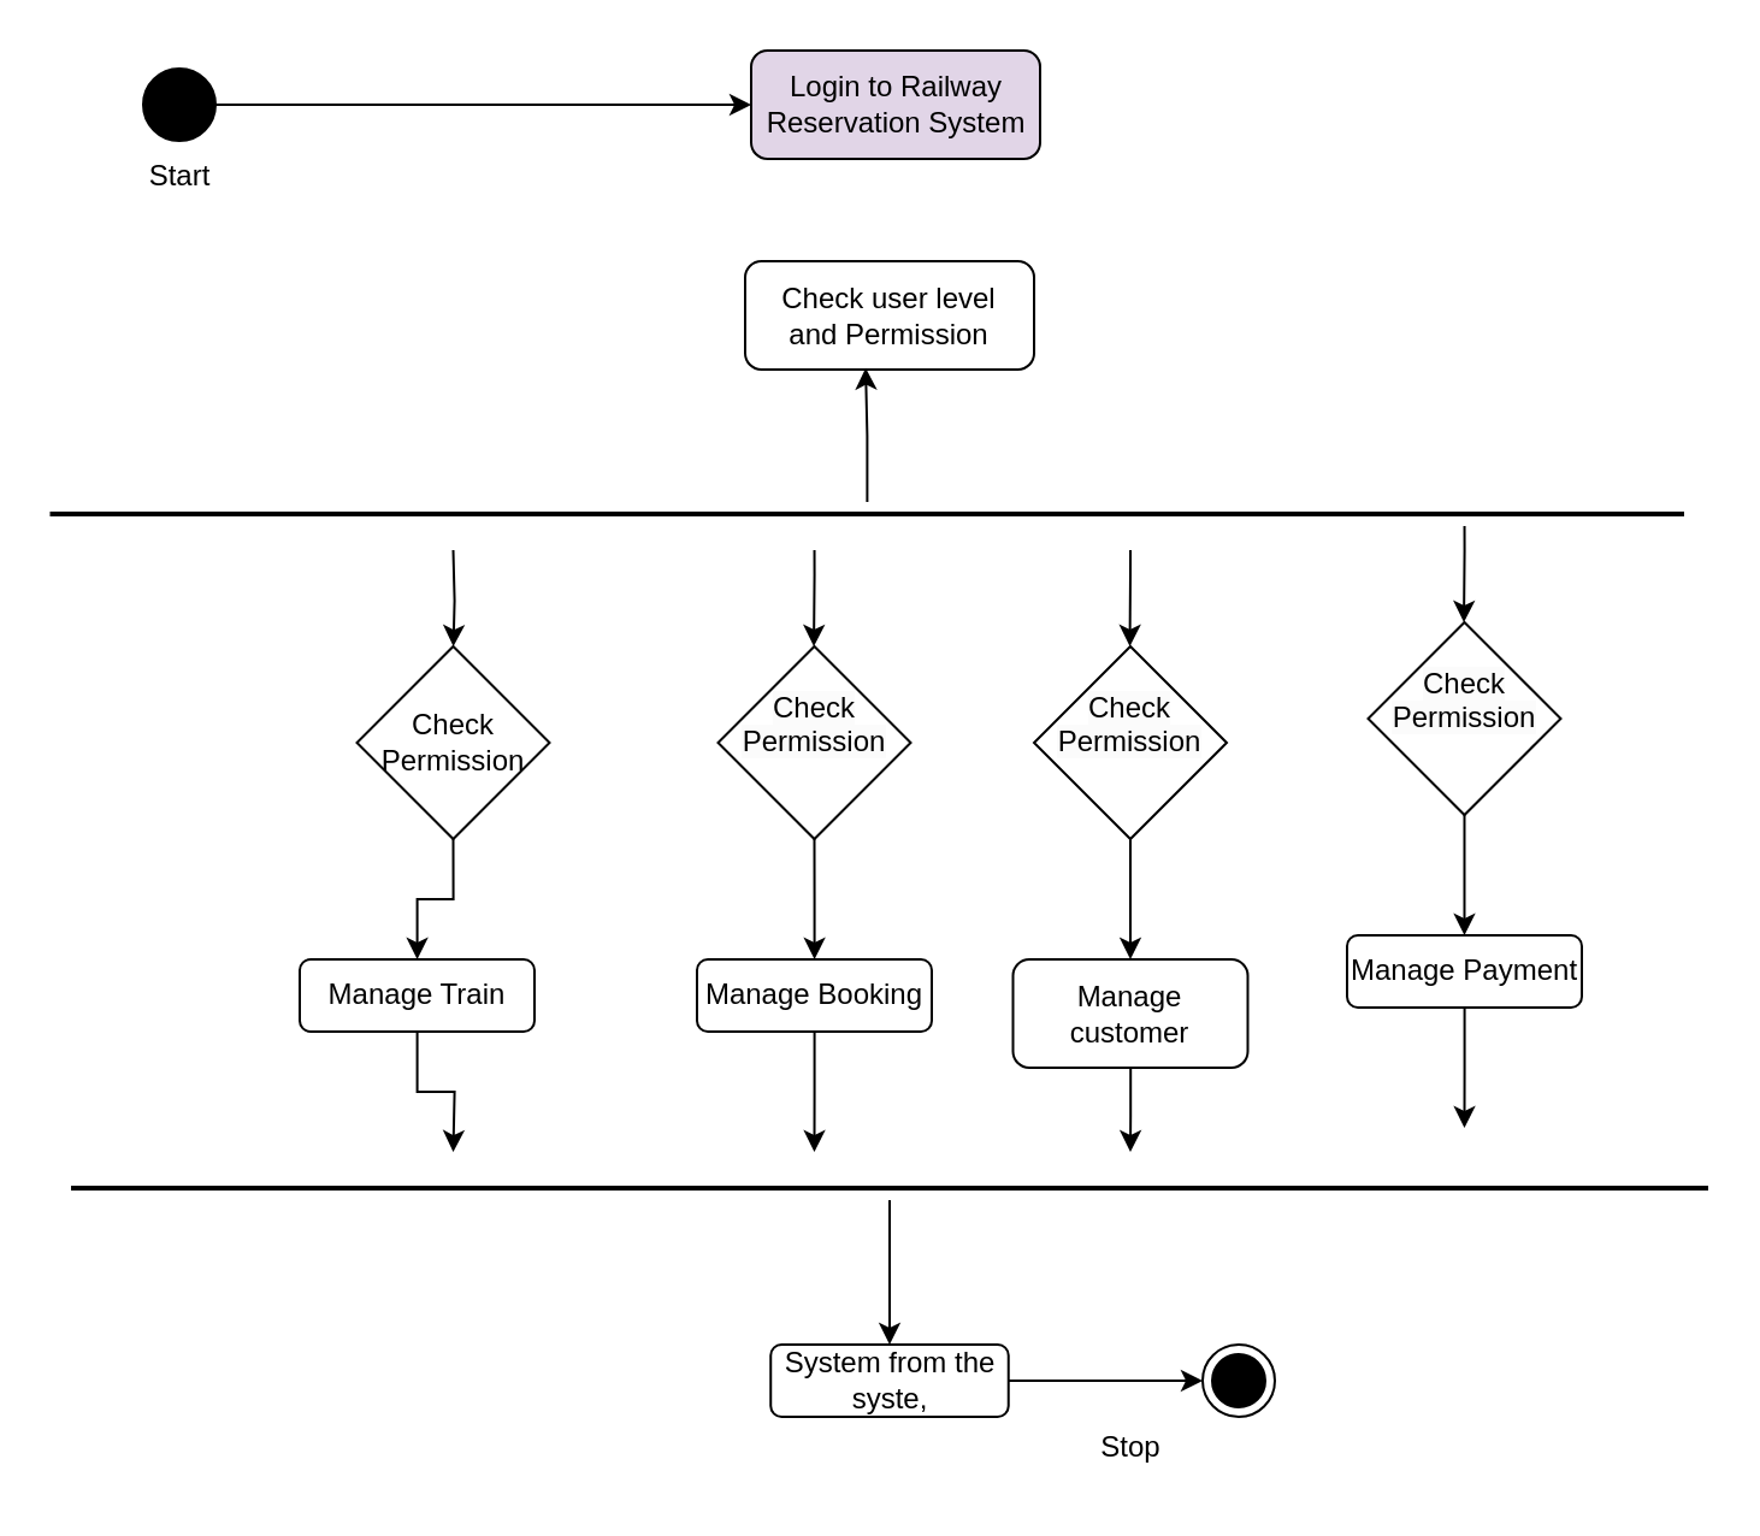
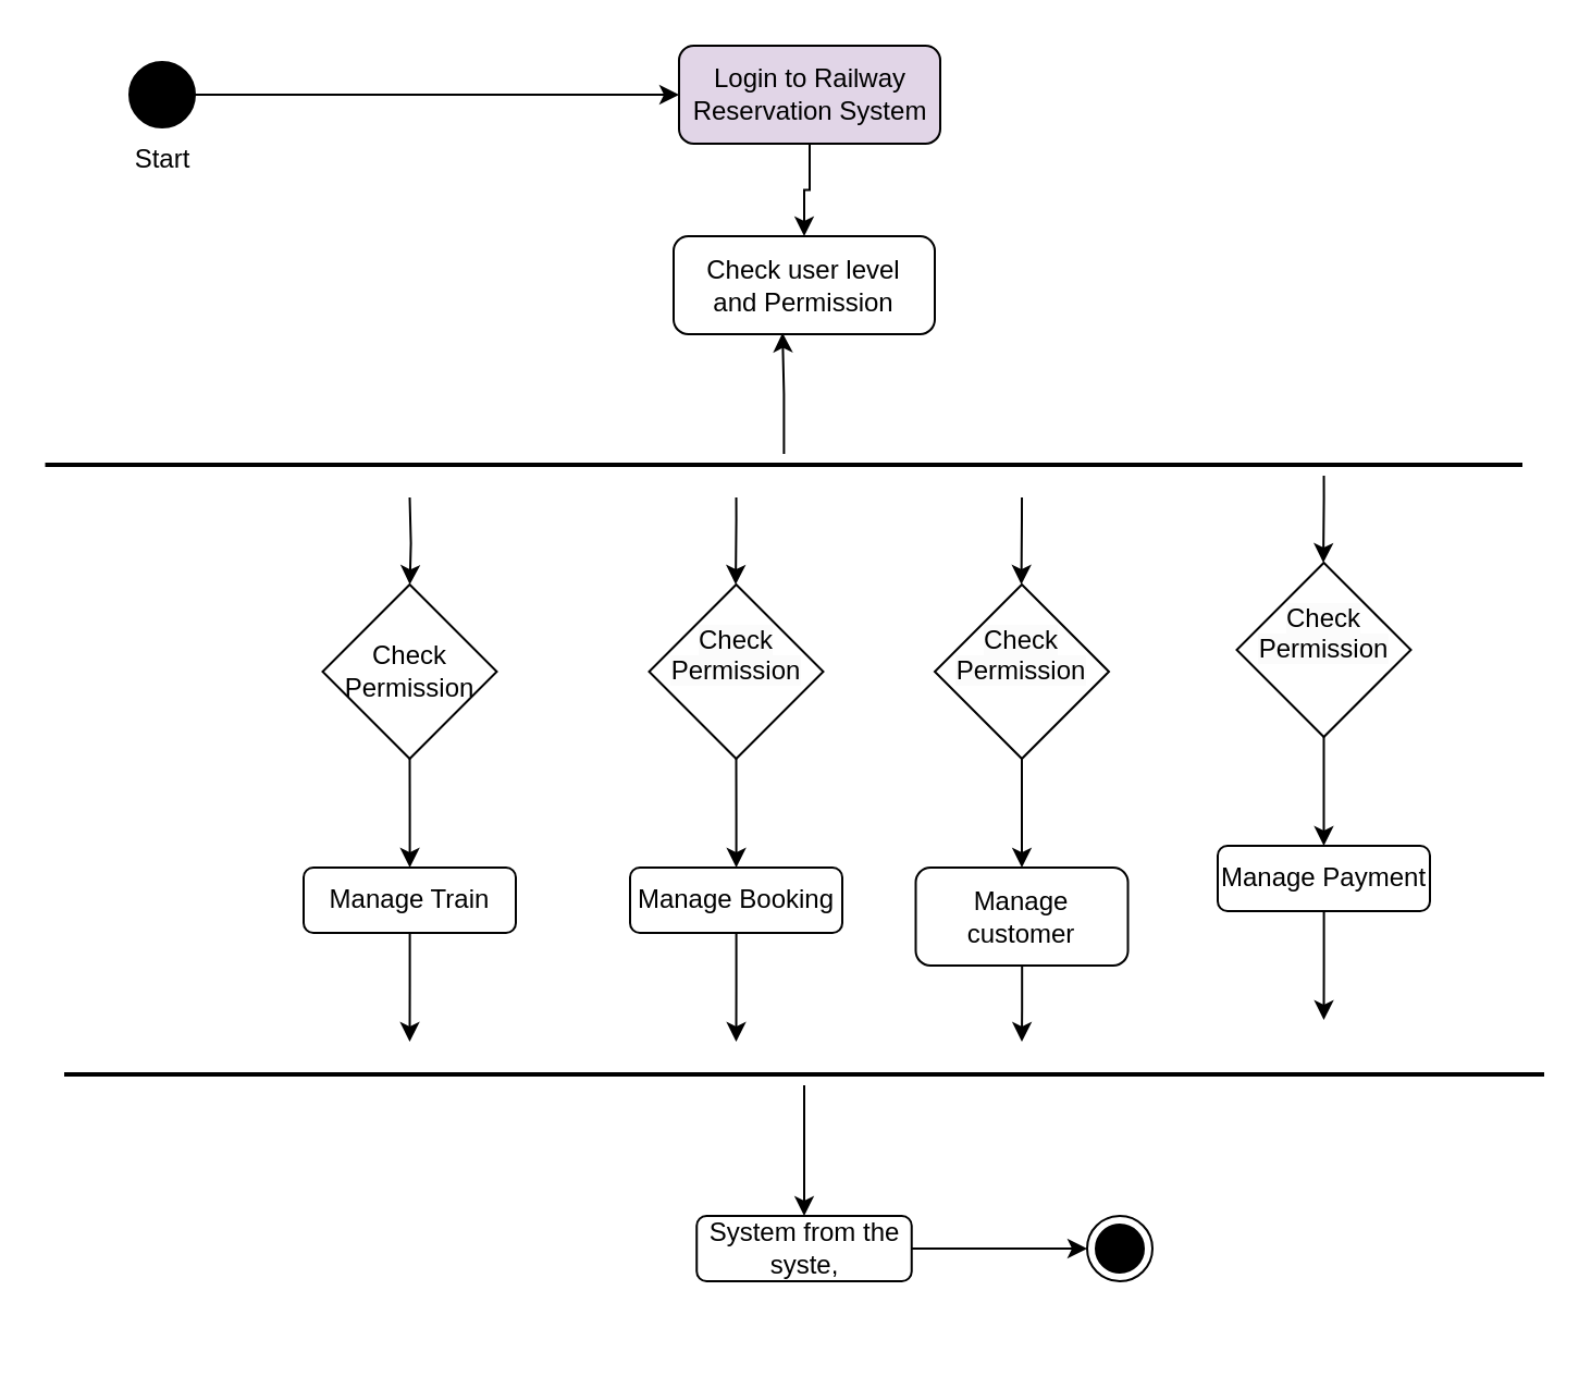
+ <mxCell id="6" value="" style="edgeStyle=orthogonalEdgeStyle;rounded=0;orthogonalLoop=1;jettySize=auto;html=1;" edge="1" parent="1" source="7" target="5"><mxGeometry relative="1" as="geometry" /></mxCell>
- <mxCell id="18" value="Manage Train" style="rounded=1;whiteSpace=wrap;html=1;" vertex="1" parent="1"><mxGeometry x="124" y="398" width="97.5" height="30" as="geometry" /></mxCell>
+ <mxCell id="18" value="Manage Train" style="rounded=1;whiteSpace=wrap;html=1;" vertex="1" parent="1"><mxGeometry x="139" y="398" width="97.5" height="30" as="geometry" /></mxCell>
- <mxCell id="35" value="Stop" style="text;html=1;align=center;verticalAlign=middle;resizable=0;points=[];autosize=1;strokeColor=none;fillColor=none;" vertex="1" parent="1"><mxGeometry x="444" y="586" width="50" height="30" as="geometry" /></mxCell>
